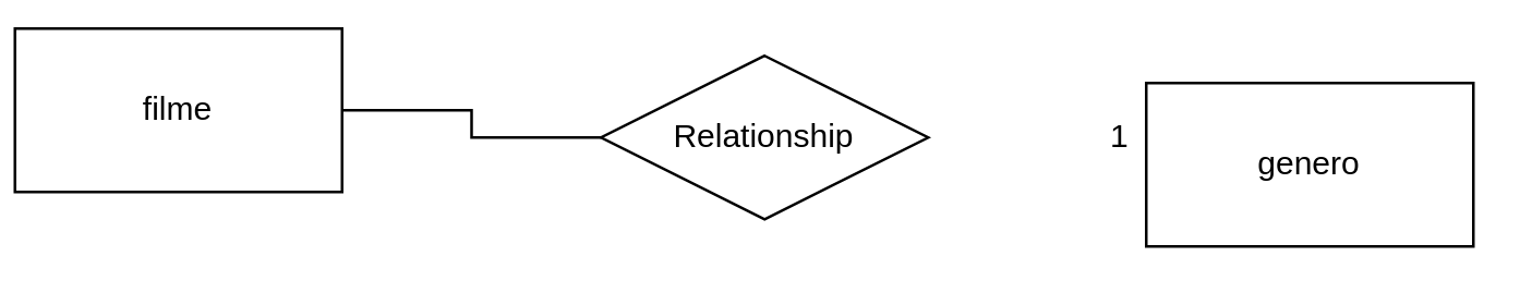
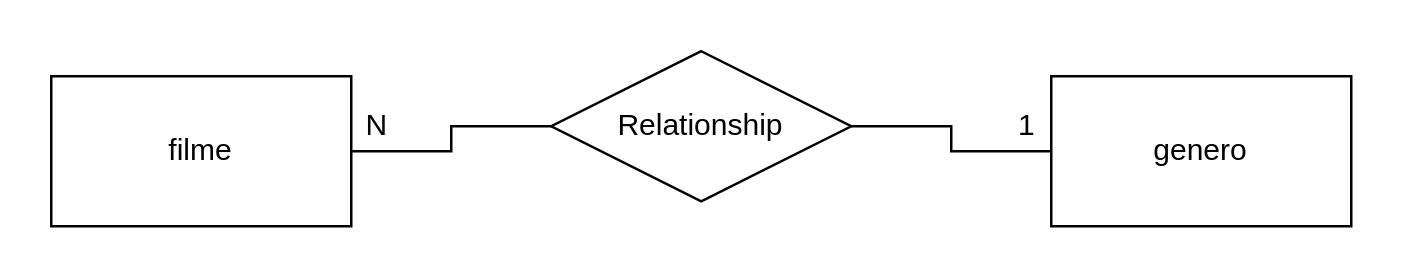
- <mxCell id="3" value="filme" style="rounded=0;whiteSpace=wrap;html=1;" vertex="1" parent="1"><mxGeometry x="5" y="10" width="120" height="60" as="geometry" /></mxCell>
+ <mxCell id="3" value="filme" style="rounded=0;whiteSpace=wrap;html=1;" vertex="1" parent="1"><mxGeometry x="20" y="30" width="120" height="60" as="geometry" /></mxCell>
+ <mxCell id="7" value="N" style="text;html=1;align=center;verticalAlign=middle;resizable=0;points=[];autosize=1;strokeColor=none;" vertex="1" parent="1"><mxGeometry x="140" y="40" width="20" height="20" as="geometry" /></mxCell>
+ <mxCell id="5" style="edgeStyle=orthogonalEdgeStyle;rounded=0;orthogonalLoop=1;jettySize=auto;html=1;exitX=1;exitY=0.5;exitDx=0;exitDy=0;entryX=0;entryY=0.5;entryDx=0;entryDy=0;endArrow=none;endFill=0;" edge="1" parent="1" source="6" target="4"><mxGeometry relative="1" as="geometry" /></mxCell>
